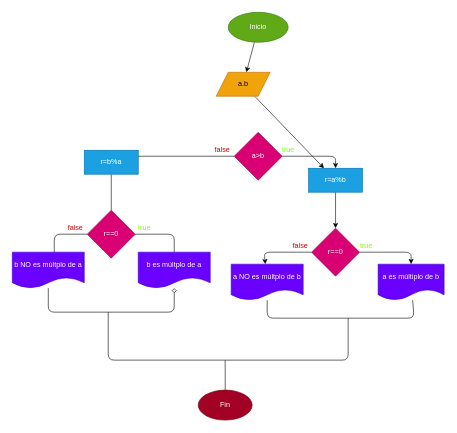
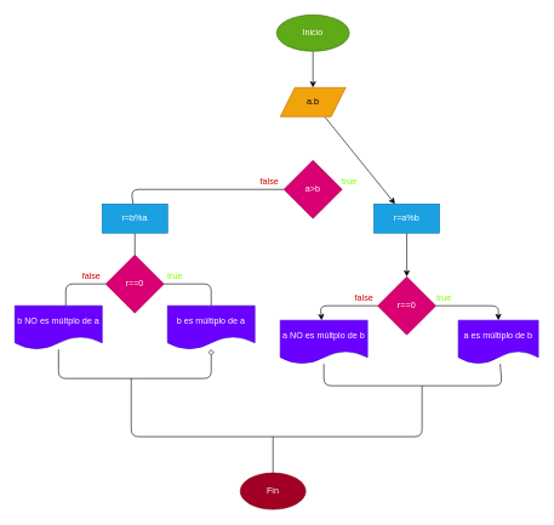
- <mxCell id="5" value="a.b" style="shape=parallelogram;perimeter=parallelogramPerimeter;whiteSpace=wrap;html=1;fixedSize=1;fillColor=#f0a30a;strokeColor=#BD7000;fontColor=#000000;" vertex="1" parent="1"><mxGeometry x="360" y="120" width="90" height="40" as="geometry" /></mxCell>
+ <mxCell id="5" value="a.b" style="shape=parallelogram;perimeter=parallelogramPerimeter;whiteSpace=wrap;html=1;fixedSize=1;fillColor=#f0a30a;strokeColor=#BD7000;fontColor=#000000;" vertex="1" parent="1"><mxGeometry x="385" y="120" width="90" height="40" as="geometry" /></mxCell>
- <mxCell id="6" style="edgeStyle=none;html=1;" edge="1" parent="1" source="7" target="9"><mxGeometry relative="1" as="geometry"><Array as="points"><mxPoint x="559" y="260" /></Array></mxGeometry></mxCell>
- <mxCell id="12" value="r=b%a" style="whiteSpace=wrap;html=1;fillColor=#1ba1e2;fontColor=#ffffff;strokeColor=#006EAF;" vertex="1" parent="1"><mxGeometry x="140" y="250" width="90" height="40" as="geometry" /></mxCell>
+ <mxCell id="12" value="r=b%a" style="whiteSpace=wrap;html=1;fillColor=#1ba1e2;fontColor=#ffffff;strokeColor=#006EAF;" vertex="1" parent="1"><mxGeometry x="140" y="280" width="90" height="40" as="geometry" /></mxCell>
- <mxCell id="25" value="b es múltplo de a" style="shape=document;whiteSpace=wrap;html=1;boundedLbl=1;fillColor=#6a00ff;fontColor=#ffffff;strokeColor=#3700CC;" vertex="1" parent="1"><mxGeometry x="230" y="420" width="120" height="60" as="geometry" /></mxCell>
+ <mxCell id="25" value="b es múltiplo de a" style="shape=document;whiteSpace=wrap;html=1;boundedLbl=1;fillColor=#6a00ff;fontColor=#ffffff;strokeColor=#3700CC;" vertex="1" parent="1"><mxGeometry x="230" y="420" width="120" height="60" as="geometry" /></mxCell>
